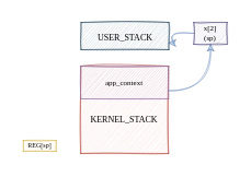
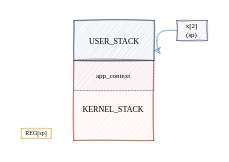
- <mxCell id="7" value="&lt;font&gt;&lt;span style=&quot;font-size: 8px;&quot;&gt;USER_STACK&lt;/span&gt;&lt;/font&gt;" style="rounded=0;whiteSpace=wrap;html=1;fillColor=#bac8d3;strokeColor=#23445d;sketch=1;strokeWidth=0.5;fontFamily=Hack Nerd Font;" vertex="1" parent="1"><mxGeometry x="73.5" y="20" width="80" height="25" as="geometry" /></mxCell>
+ <mxCell id="7" value="&lt;font&gt;&lt;span style=&quot;font-size: 8px;&quot;&gt;USER_STACK&lt;/span&gt;&lt;/font&gt;" style="rounded=0;whiteSpace=wrap;html=1;fillColor=#bac8d3;strokeColor=#23445d;sketch=1;strokeWidth=0.5;fontFamily=Hack Nerd Font;" vertex="1" parent="1"><mxGeometry x="73.5" y="20" width="80" height="40" as="geometry" /></mxCell>
- <mxCell id="3" style="edgeStyle=orthogonalEdgeStyle;curved=1;sketch=1;orthogonalLoop=1;jettySize=auto;html=1;exitX=1;exitY=0.75;exitDx=0;exitDy=0;strokeWidth=0.5;fontFamily=Hack Nerd Font;fontSize=7;endArrow=classic;endFill=1;startSize=5;endSize=5;fillColor=#dae8fc;strokeColor=#6c8ebf;" edge="1" parent="1" source="4" target="6"><mxGeometry relative="1" as="geometry" /></mxCell>
- <mxCell id="4" value="&lt;font style=&quot;font-size: 7px;&quot;&gt;&lt;font style=&quot;font-size: 7px;&quot;&gt;app_context&lt;/font&gt;&lt;br&gt;&lt;/font&gt;" style="rounded=0;whiteSpace=wrap;html=1;sketch=1;strokeWidth=0.5;fontFamily=Hack Nerd Font;fontSize=8;fillColor=#e1d5e7;strokeColor=#9673a6;" vertex="1" parent="1"><mxGeometry x="73.25" y="60" width="80" height="30" as="geometry" /></mxCell>
+ <mxCell id="4" value="&lt;font style=&quot;font-size: 7px;&quot;&gt;&lt;font style=&quot;font-size: 7px;&quot;&gt;app_context&lt;/font&gt;&lt;br&gt;&lt;/font&gt;" style="rounded=0;whiteSpace=wrap;html=1;sketch=1;strokeWidth=0.5;fontFamily=Hack Nerd Font;fontSize=8;fillColor=#e1d5e7;strokeColor=#9673a6;dashed=1;" vertex="1" parent="1"><mxGeometry x="73.25" y="60" width="80" height="30" as="geometry" /></mxCell>
